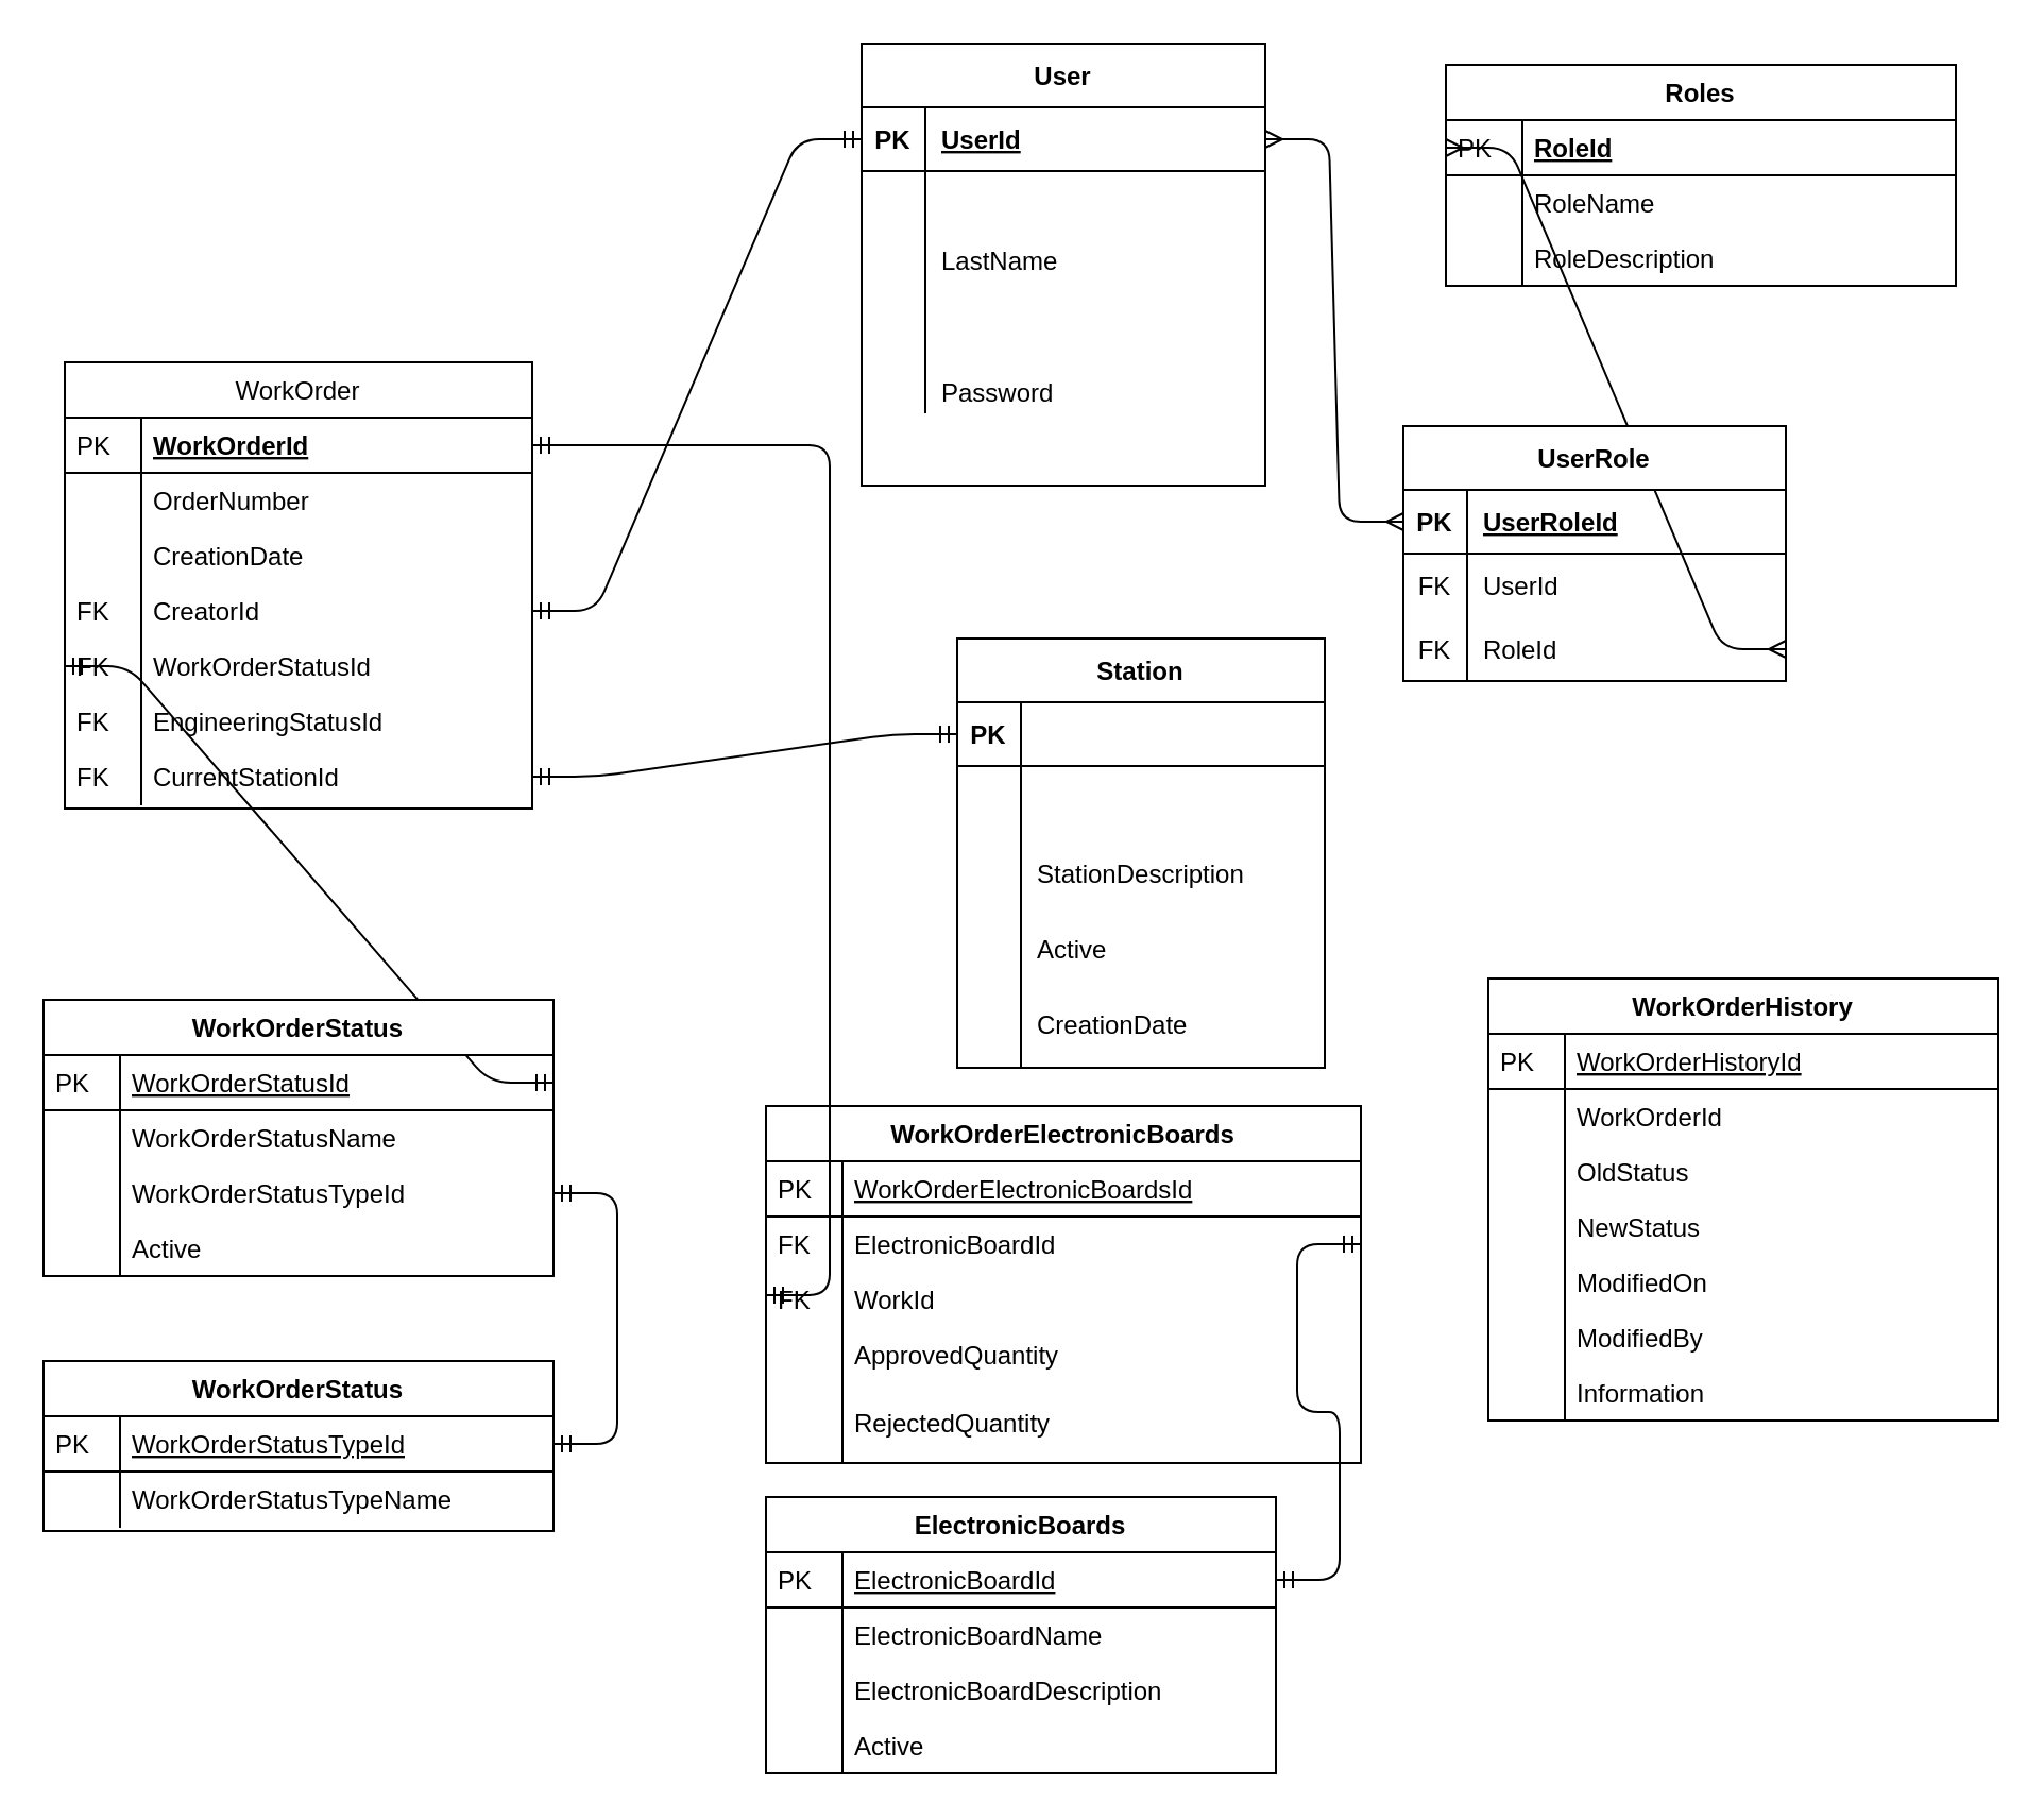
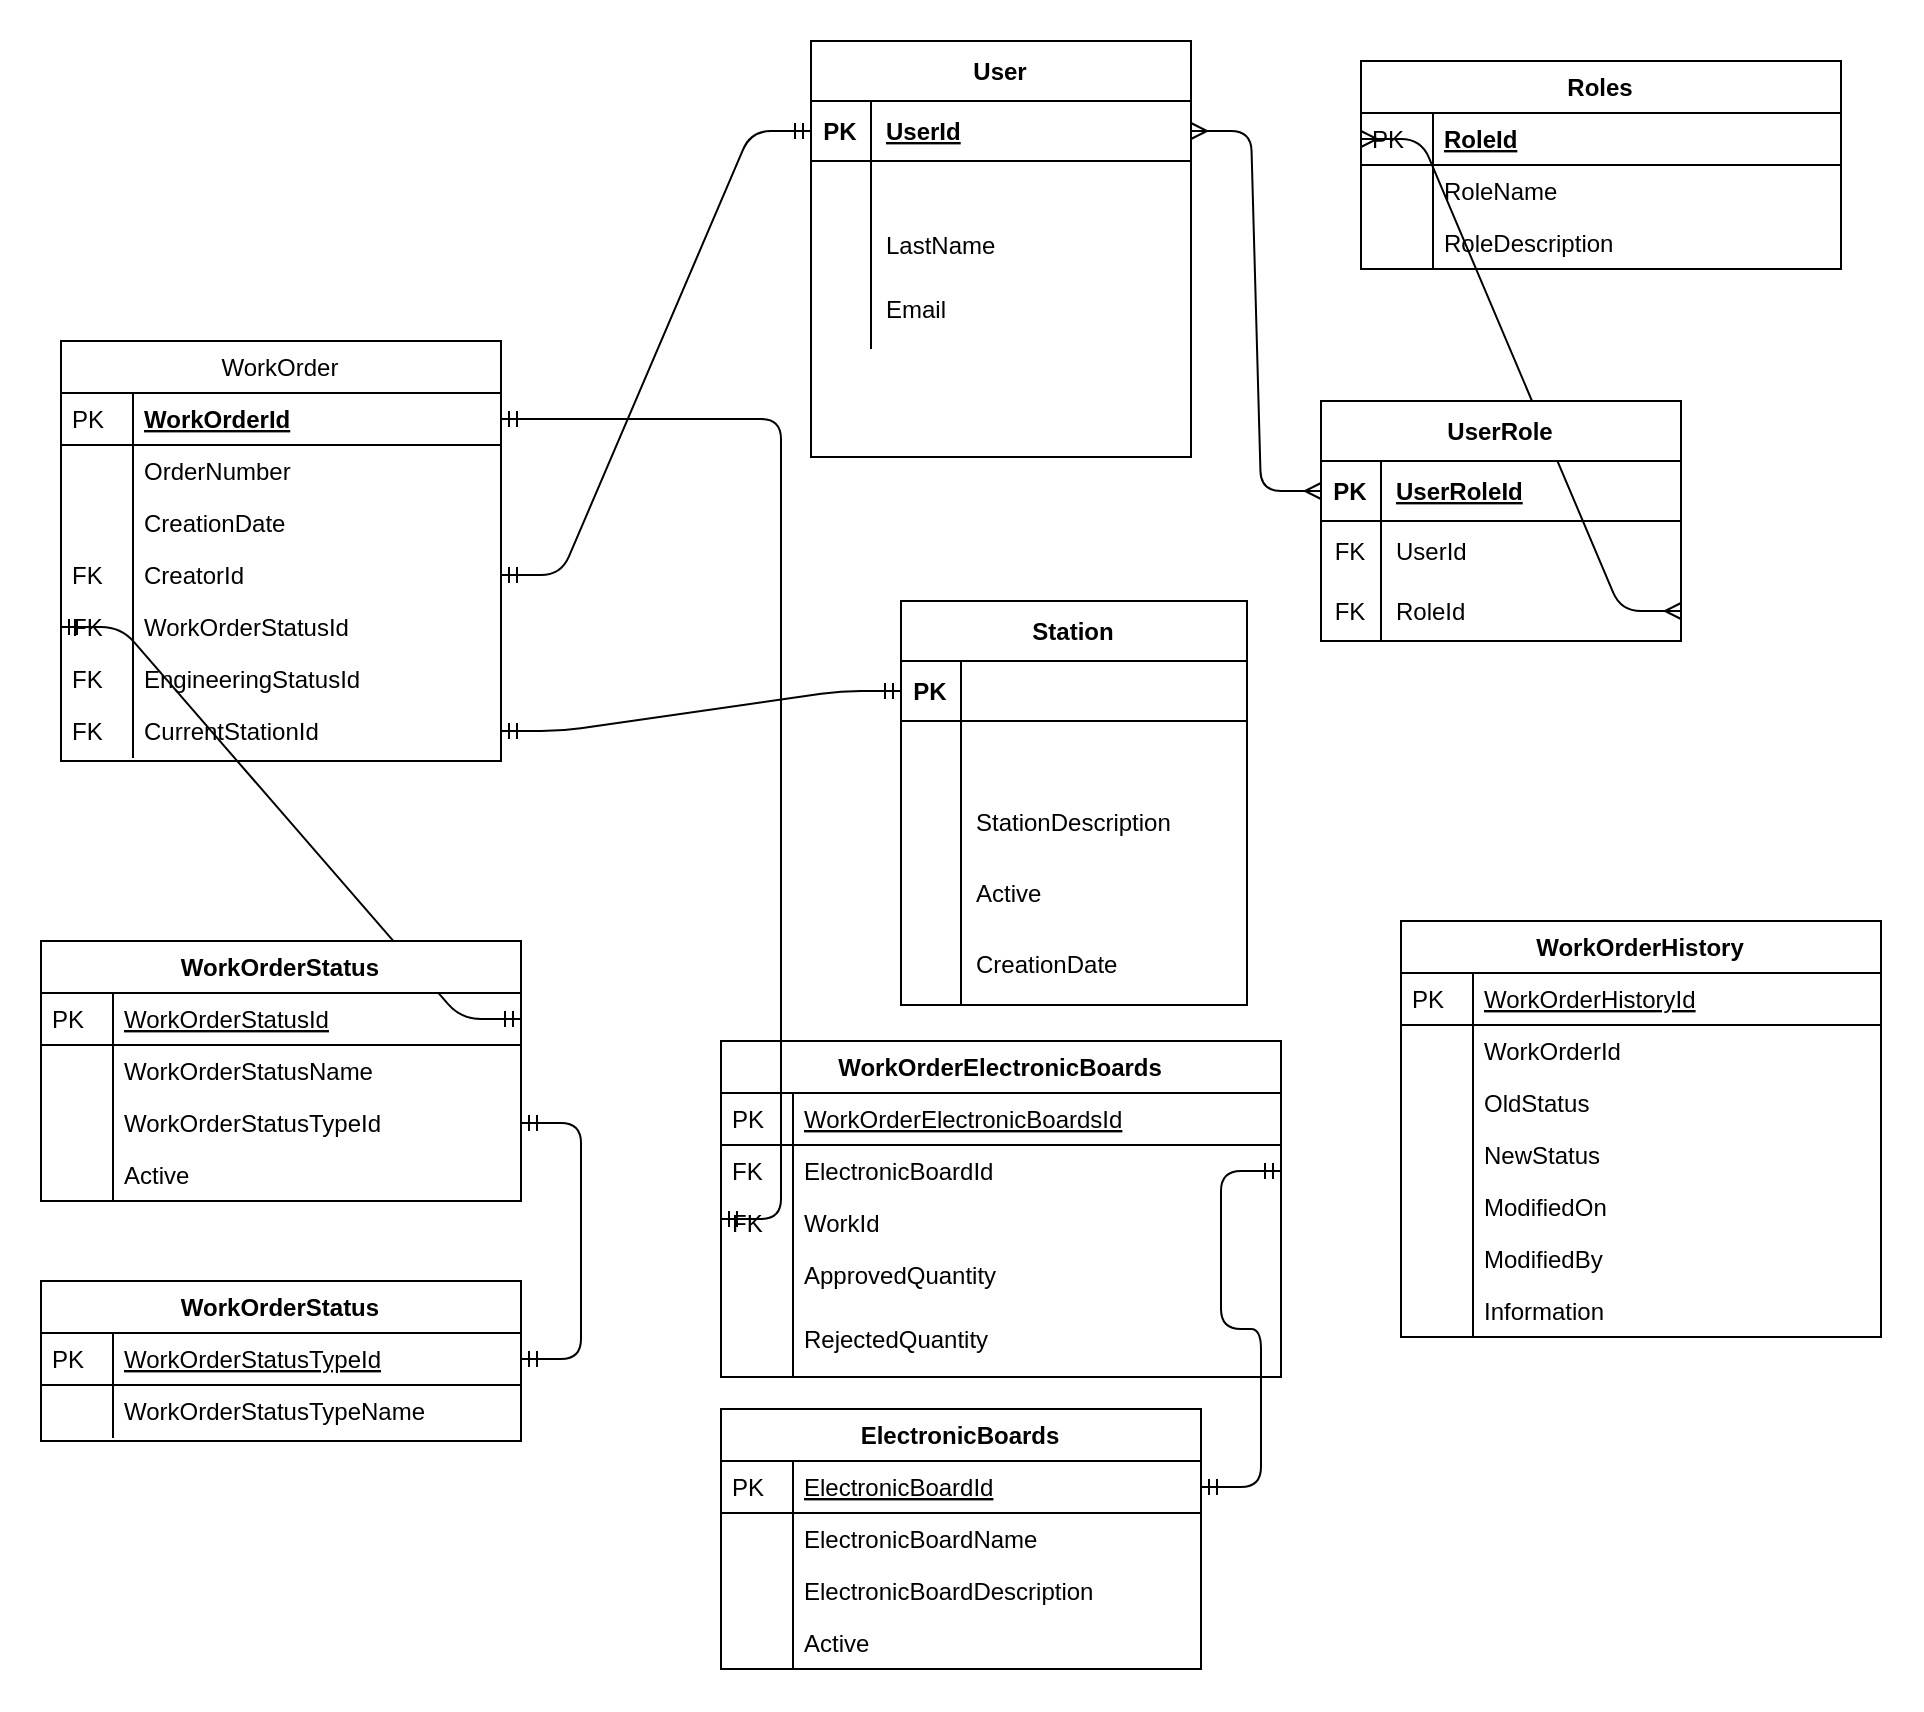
+ <mxCell id="96" value="Email" style="shape=partialRectangle;connectable=0;fillColor=none;top=0;left=0;bottom=0;right=0;align=left;spacingLeft=6;overflow=hidden;" parent="94" vertex="1"><mxGeometry x="30" width="160" height="40" as="geometry" /></mxCell>
- <mxCell id="99" value="Password" style="shape=partialRectangle;connectable=0;fillColor=none;top=0;left=0;bottom=0;right=0;align=left;spacingLeft=6;overflow=hidden;" parent="97" vertex="1"><mxGeometry x="30" width="160" height="20" as="geometry" /></mxCell>
